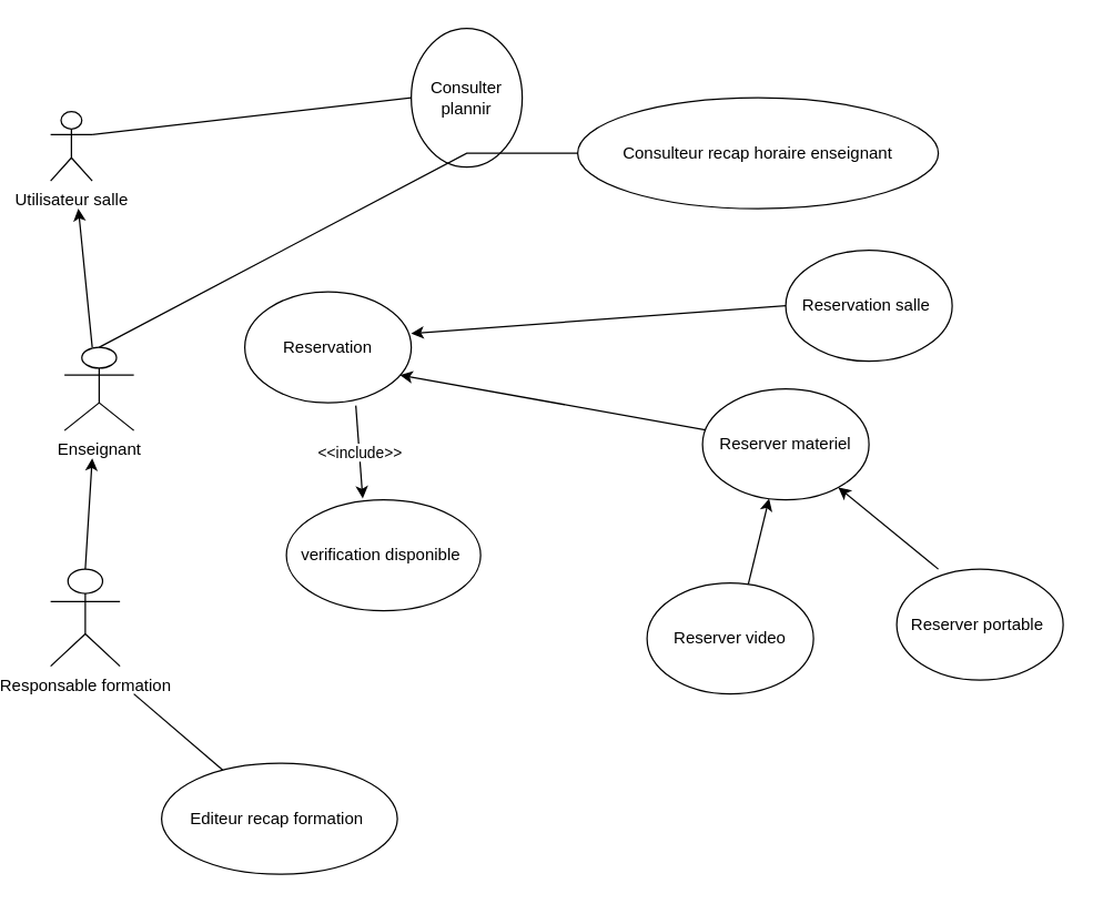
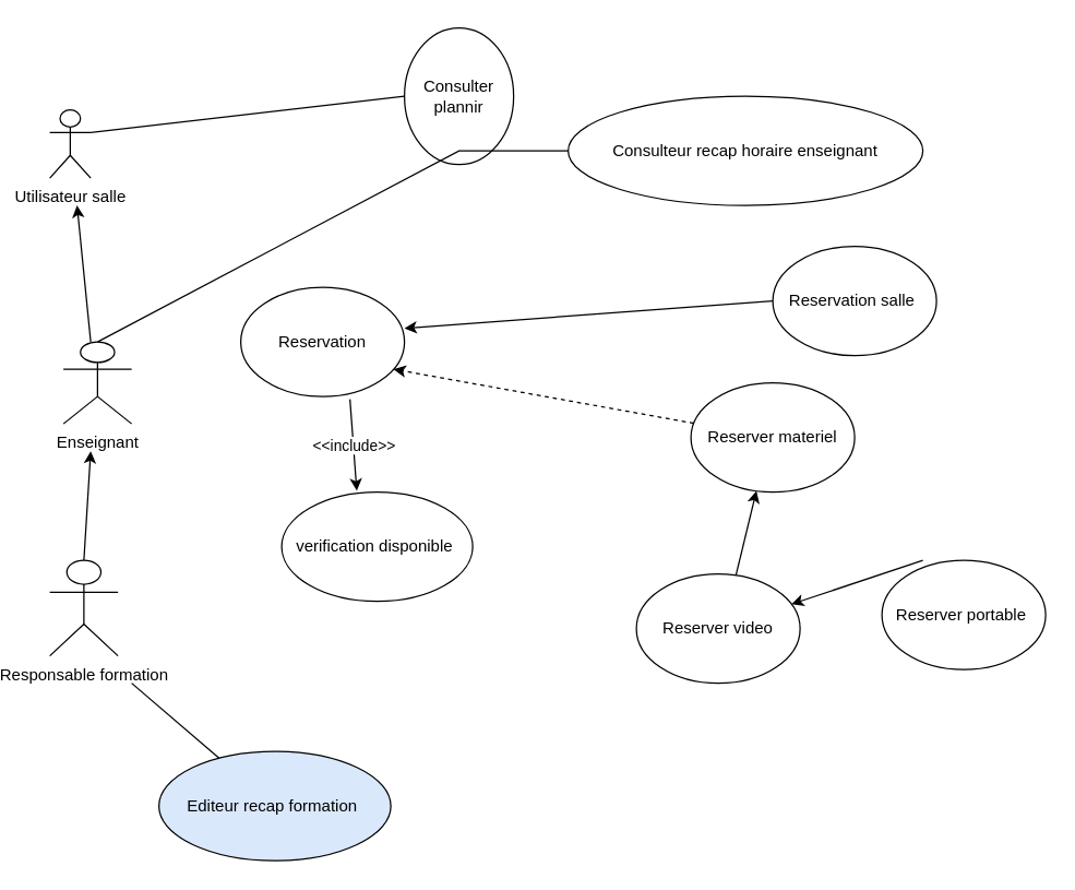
- <mxCell id="15" value="" style="endArrow=classic;html=1;rounded=0;entryX=0.933;entryY=0.75;entryDx=0;entryDy=0;entryPerimeter=0;" edge="1" parent="1" source="7" target="5"><mxGeometry width="50" height="50" relative="1" as="geometry"><mxPoint x="560" y="230" as="sourcePoint" /><mxPoint x="290" y="270" as="targetPoint" /></mxGeometry></mxCell>
+ <mxCell id="15" value="" style="endArrow=classic;html=1;rounded=0;entryX=0.933;entryY=0.75;entryDx=0;entryDy=0;entryPerimeter=0;dashed=1;" edge="1" parent="1" source="7" target="5"><mxGeometry width="50" height="50" relative="1" as="geometry"><mxPoint x="560" y="230" as="sourcePoint" /><mxPoint x="290" y="270" as="targetPoint" /></mxGeometry></mxCell>
- <mxCell id="16" value="" style="endArrow=classic;html=1;rounded=0;exitX=0.25;exitY=0;exitDx=0;exitDy=0;exitPerimeter=0;" edge="1" parent="1" source="9" target="7"><mxGeometry width="50" height="50" relative="1" as="geometry"><mxPoint x="602" y="400" as="sourcePoint" /><mxPoint x="390" y="360" as="targetPoint" /></mxGeometry></mxCell>
+ <mxCell id="16" value="" style="endArrow=classic;html=1;rounded=0;exitX=0.25;exitY=0;exitDx=0;exitDy=0;exitPerimeter=0;" edge="1" parent="1" source="9" target="8"><mxGeometry width="50" height="50" relative="1" as="geometry"><mxPoint x="602" y="400" as="sourcePoint" /><mxPoint x="390" y="360" as="targetPoint" /></mxGeometry></mxCell>
- <mxCell id="13" value="Editeur recap formation&amp;nbsp;" style="ellipse;whiteSpace=wrap;html=1;" vertex="1" parent="1"><mxGeometry x="100" y="550" width="170" height="80" as="geometry" /></mxCell>
+ <mxCell id="13" value="Editeur recap formation&amp;nbsp;" style="ellipse;whiteSpace=wrap;html=1;fillColor=#dae8fc;" vertex="1" parent="1"><mxGeometry x="100" y="550" width="170" height="80" as="geometry" /></mxCell>
